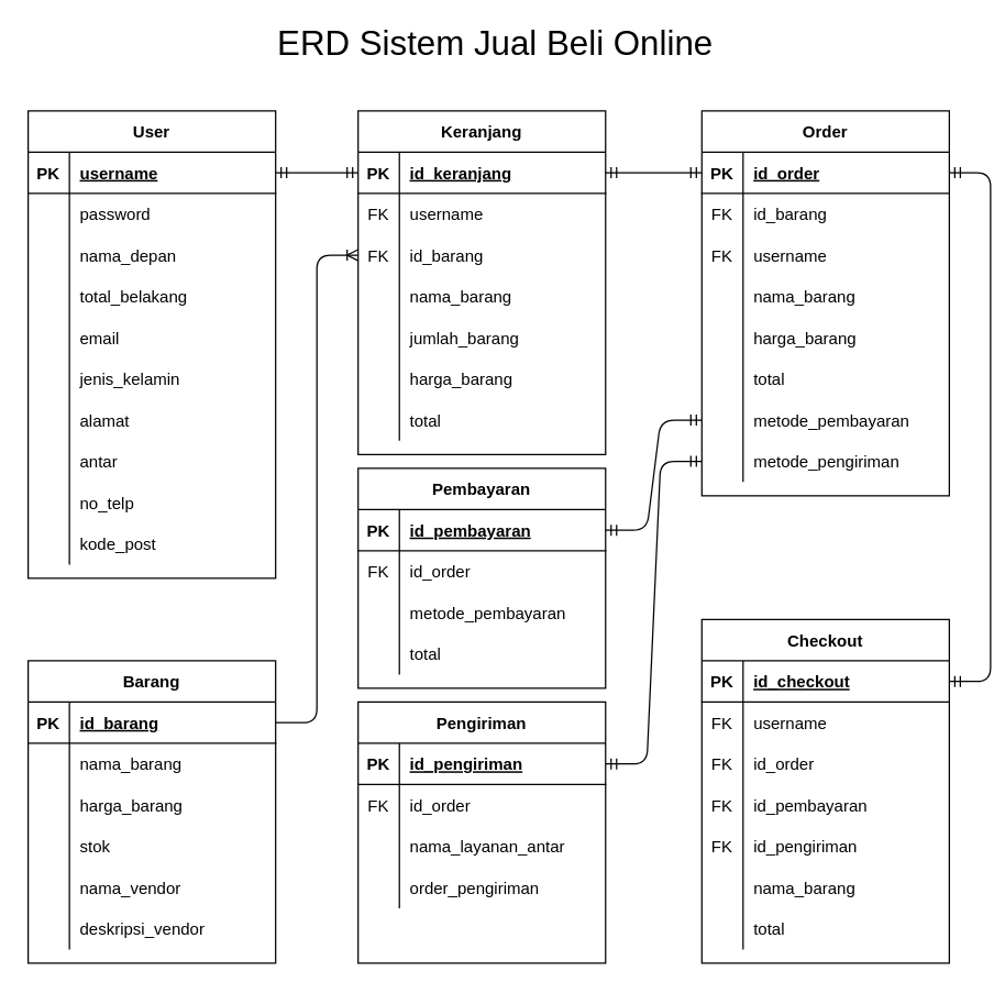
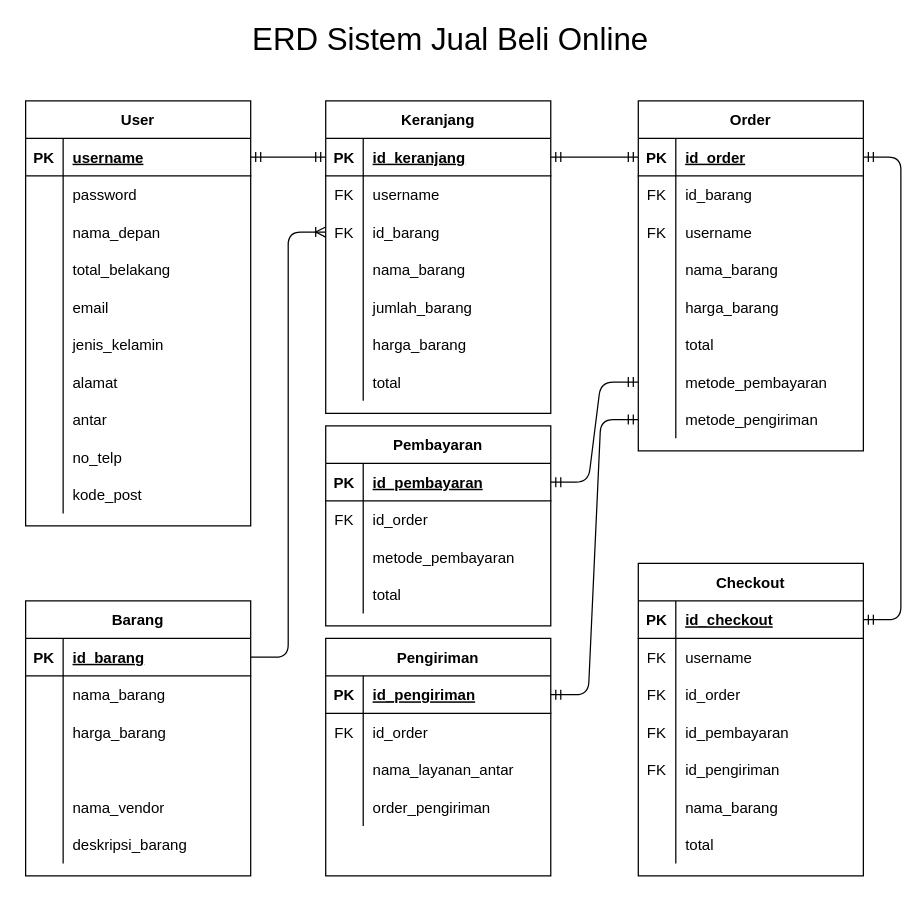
- <mxCell id="101" value="stok" style="shape=partialRectangle;connectable=0;fillColor=none;top=0;left=0;bottom=0;right=0;align=left;spacingLeft=6;overflow=hidden;" vertex="1" parent="99"><mxGeometry x="30" width="150" height="30" as="geometry" /></mxCell>
- <mxCell id="107" value="deskripsi_vendor" style="shape=partialRectangle;connectable=0;fillColor=none;top=0;left=0;bottom=0;right=0;align=left;spacingLeft=6;overflow=hidden;" vertex="1" parent="105"><mxGeometry x="30" width="150" height="30" as="geometry" /></mxCell>
+ <mxCell id="107" value="deskripsi_barang" style="shape=partialRectangle;connectable=0;fillColor=none;top=0;left=0;bottom=0;right=0;align=left;spacingLeft=6;overflow=hidden;" vertex="1" parent="105"><mxGeometry x="30" width="150" height="30" as="geometry" /></mxCell>
